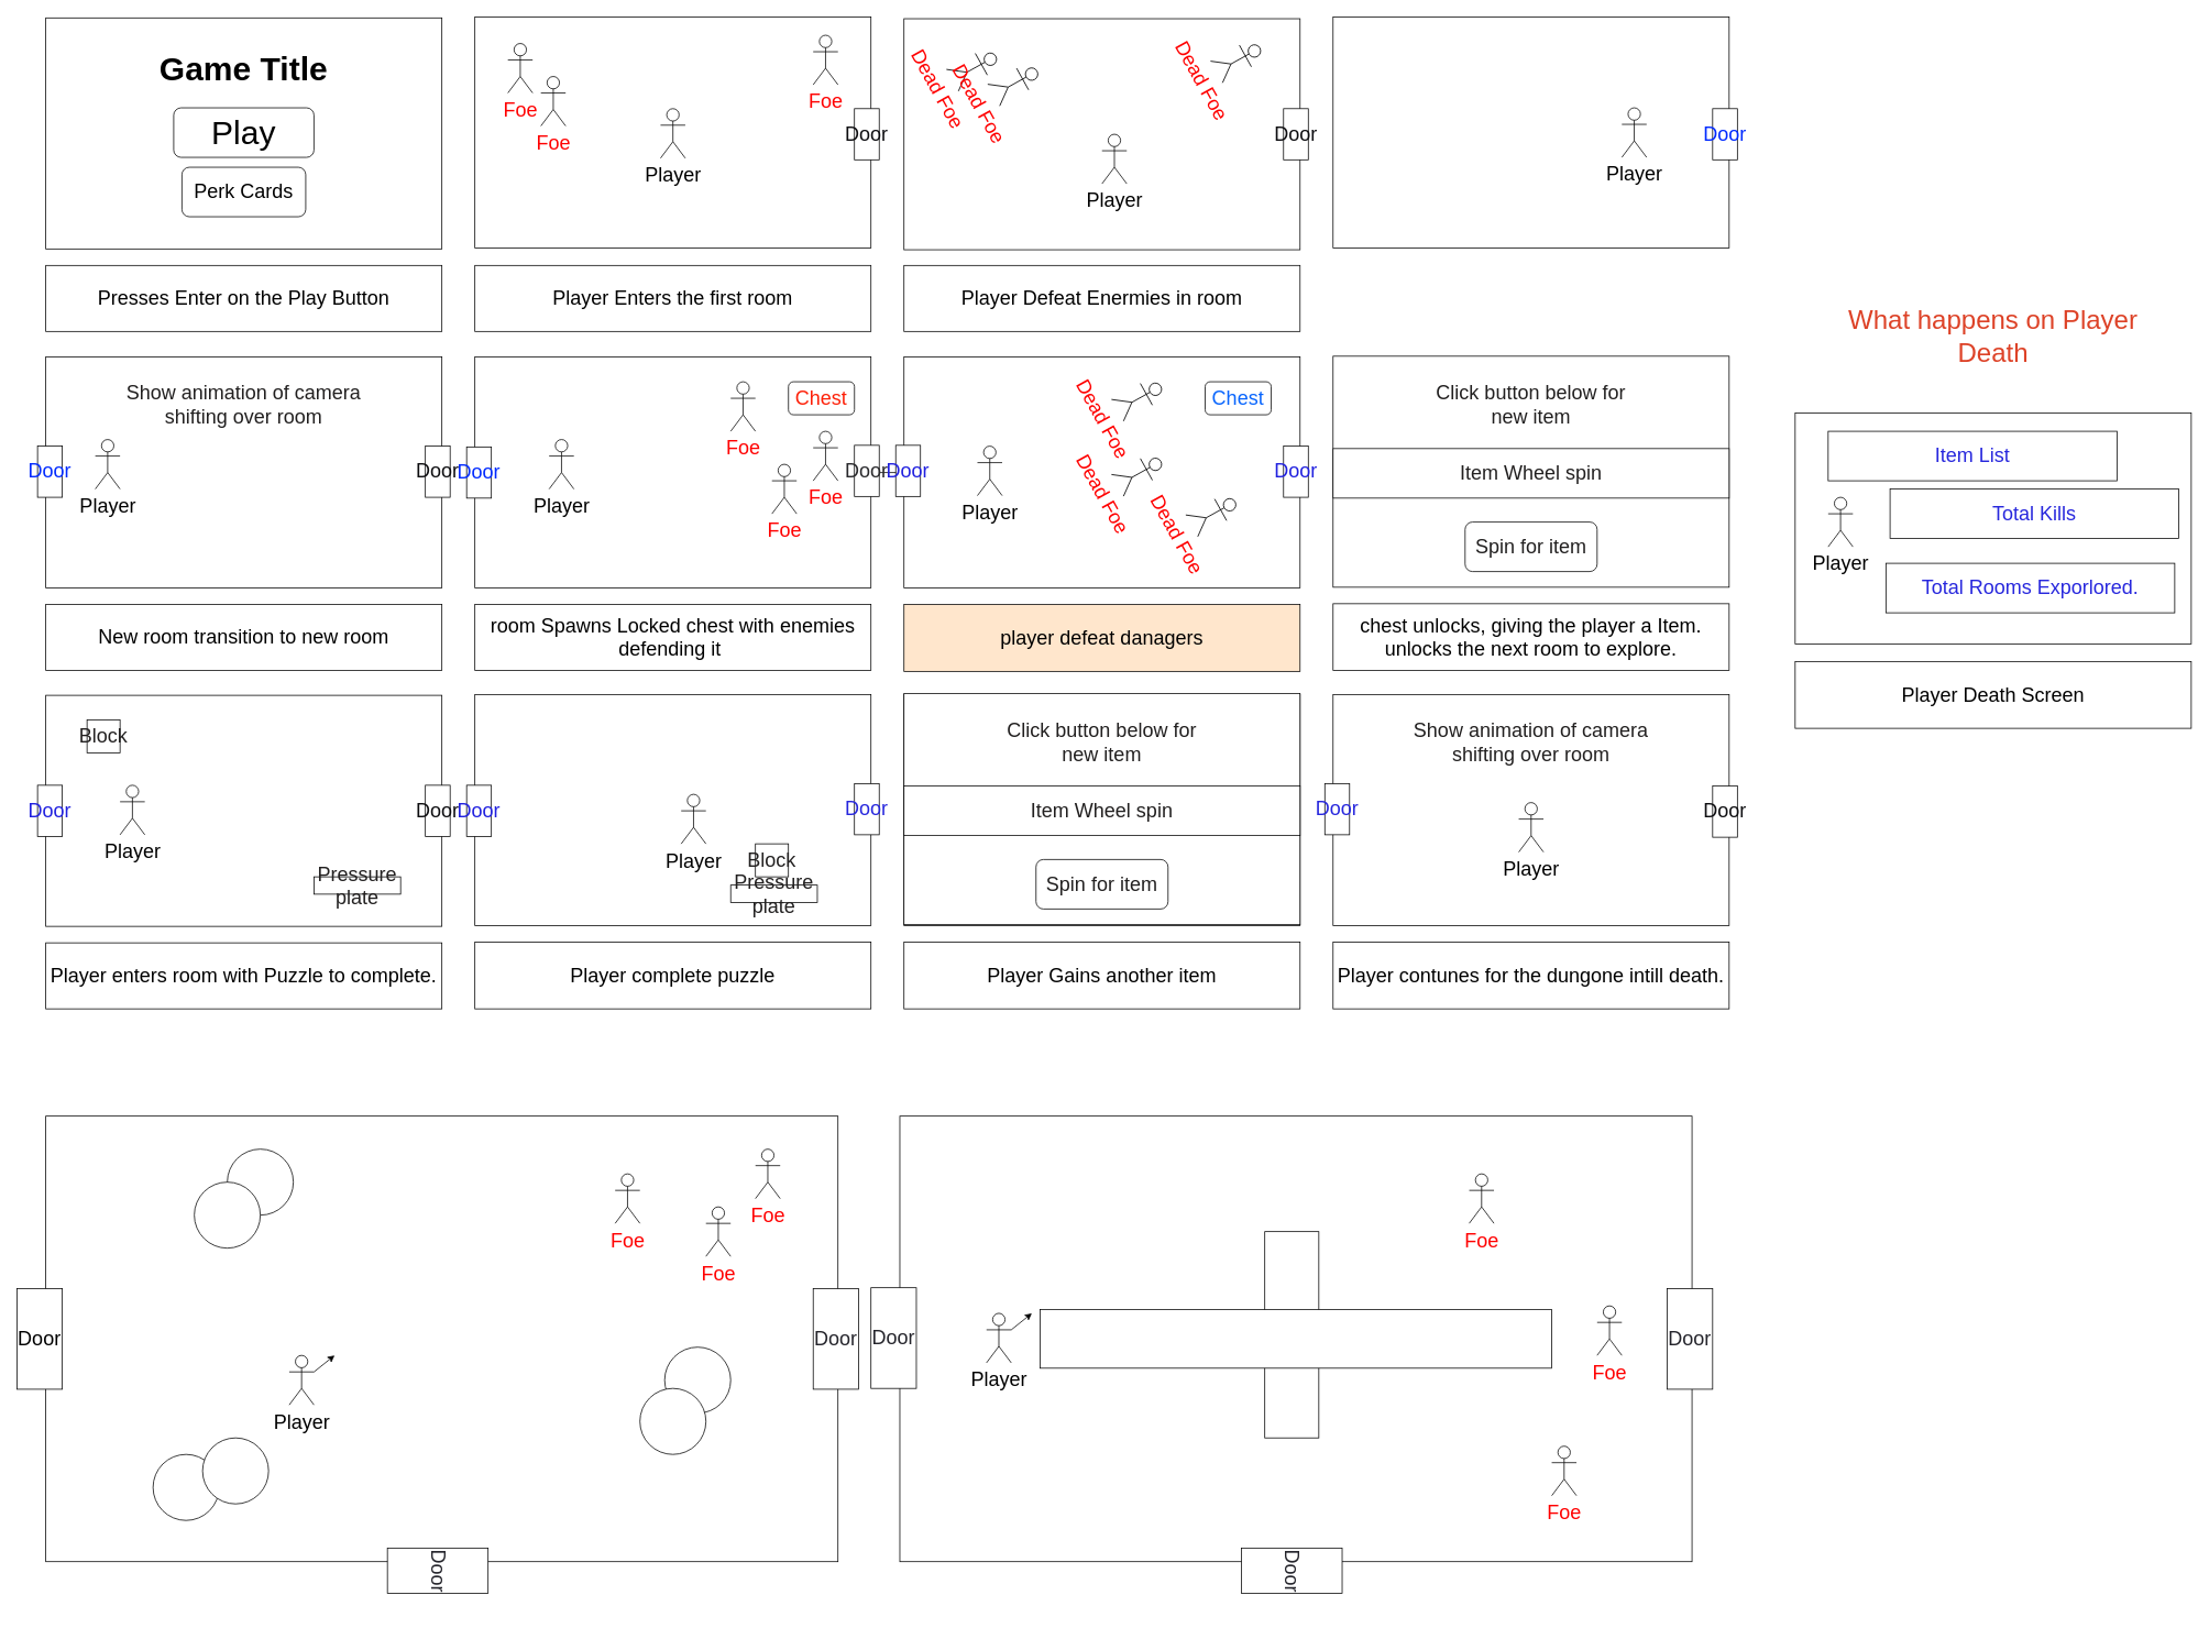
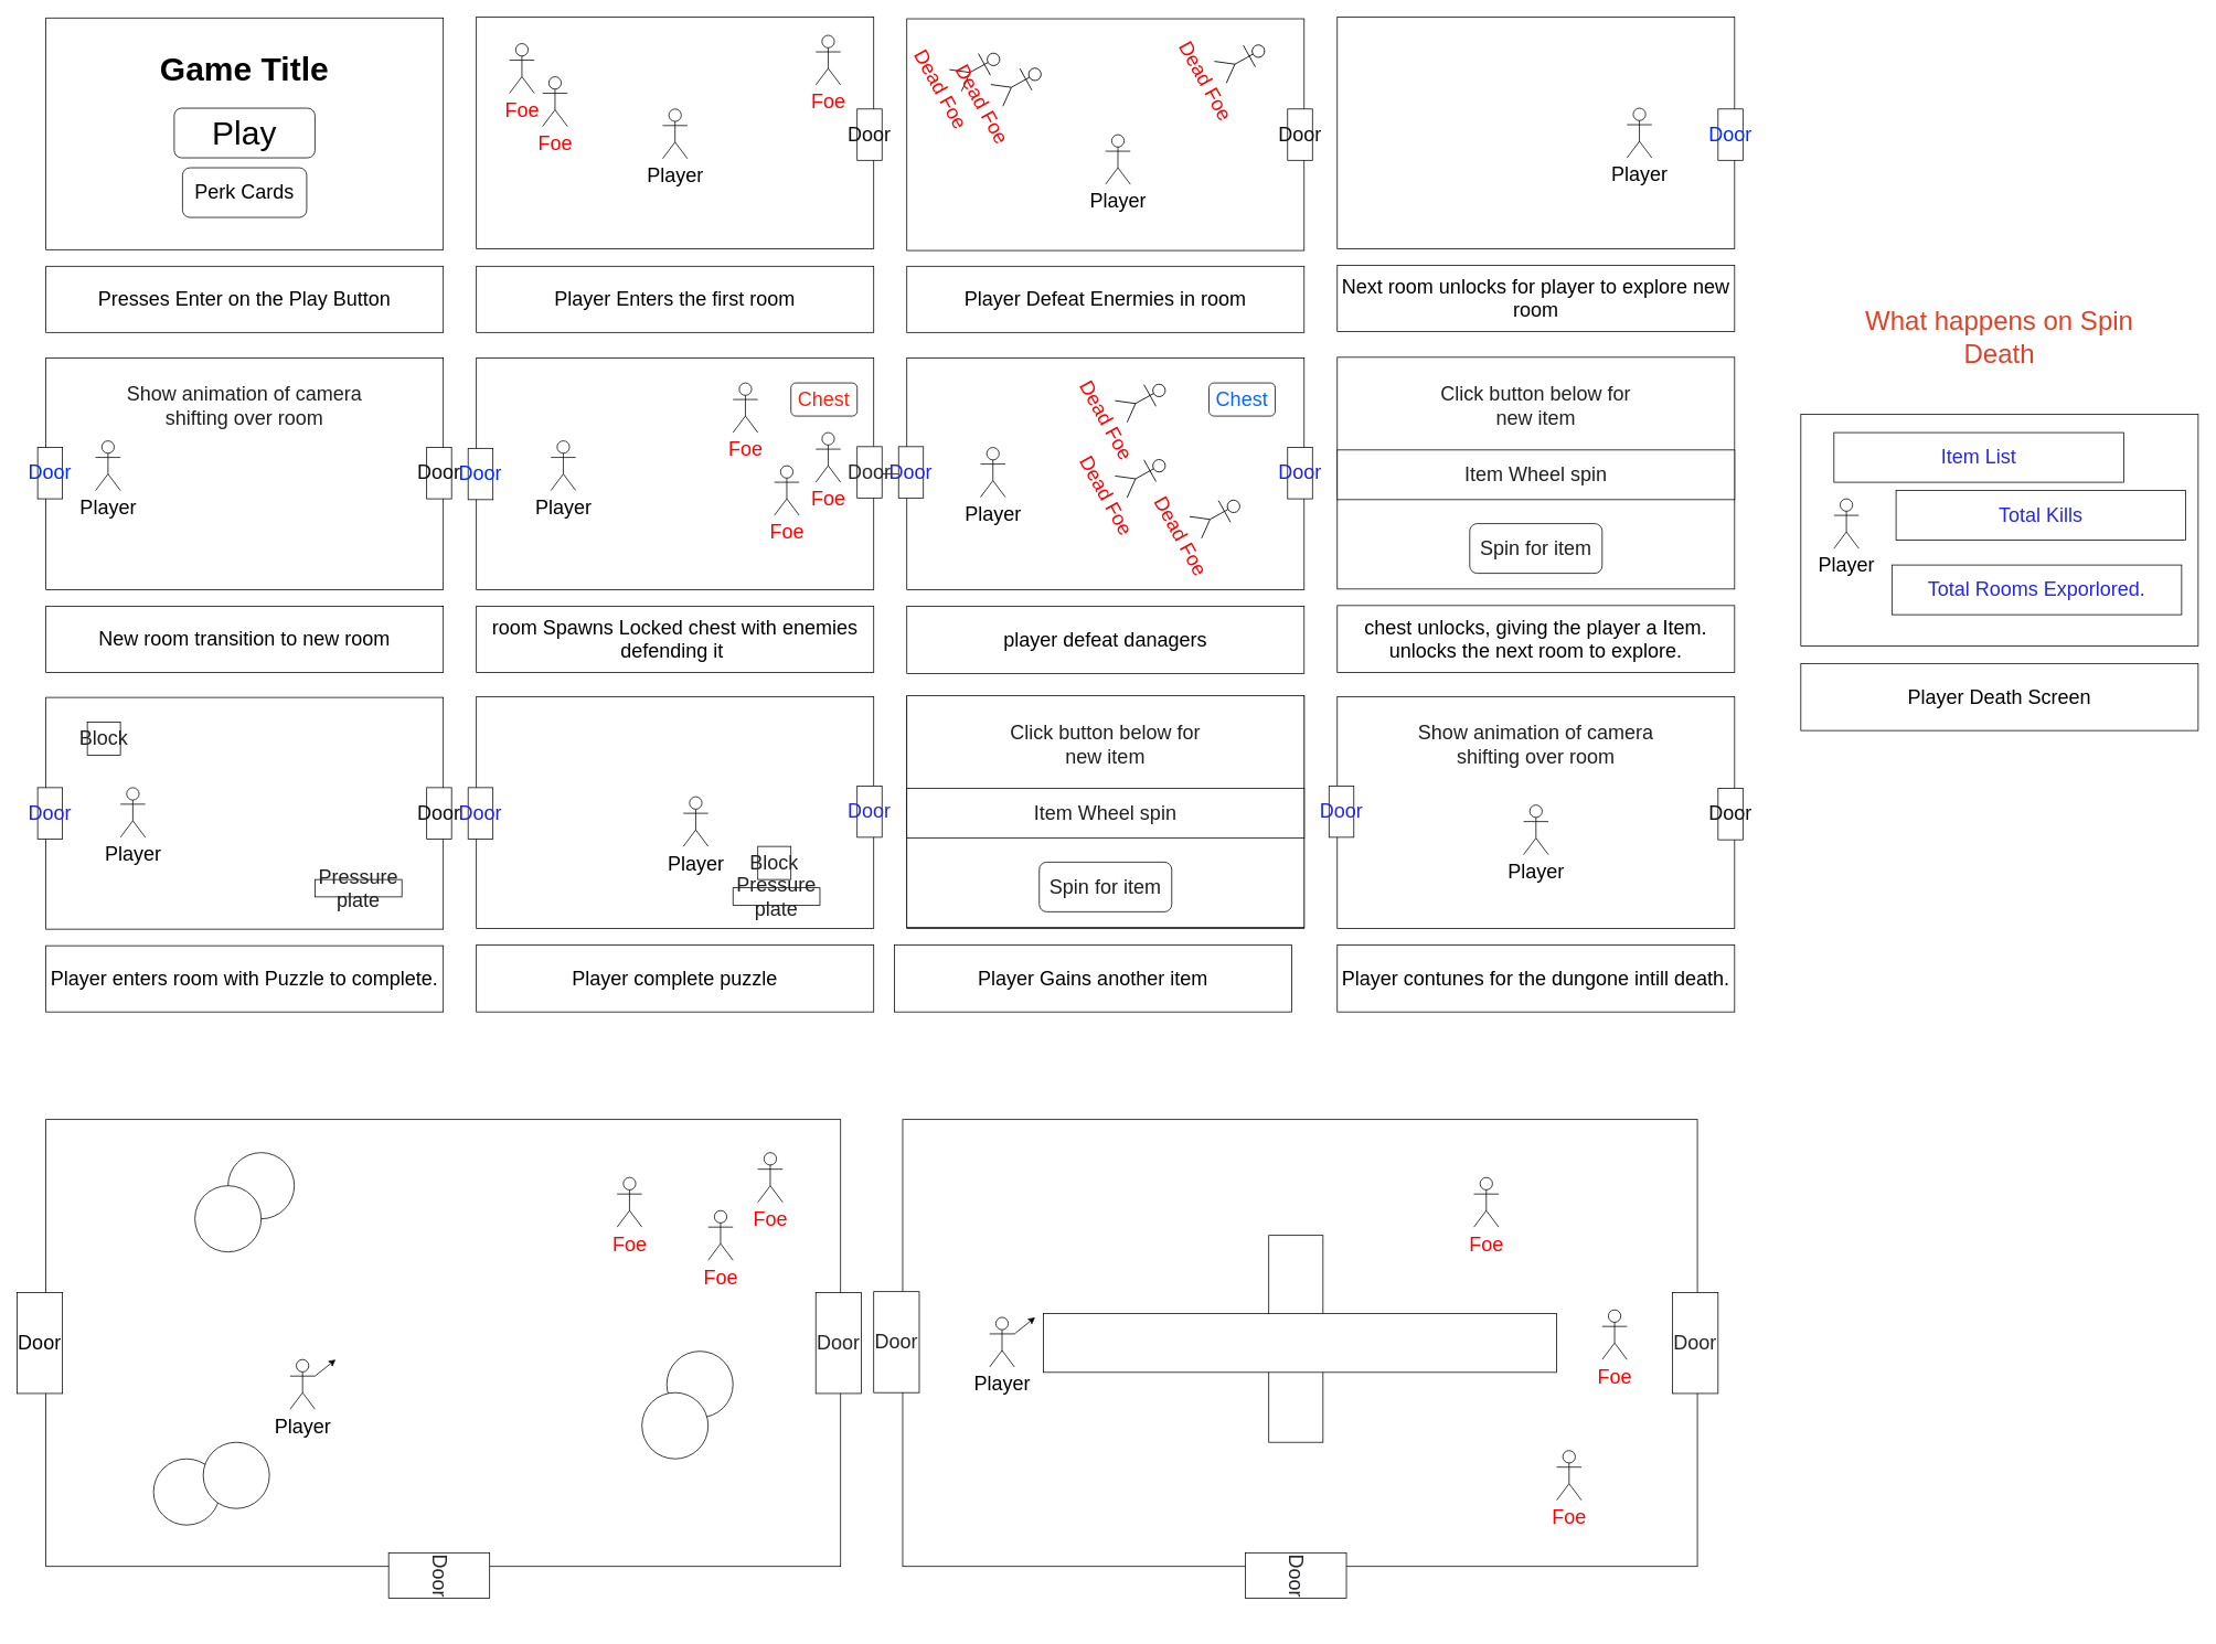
+ <mxCell id="16" value="Next room unlocks for player to explore new room" style="rounded=0;whiteSpace=wrap;html=1;fontSize=24;" parent="1" vertex="1"><mxGeometry x="1615" y="320" width="480" height="80" as="geometry" /></mxCell>
- <mxCell id="83" value="What happens on Player Death" style="text;html=1;strokeColor=none;fillColor=none;align=center;verticalAlign=middle;whiteSpace=wrap;rounded=0;labelBorderColor=none;fontSize=32;fontColor=#dd4227;" parent="1" vertex="1"><mxGeometry x="2215" y="342" width="400" height="129" as="geometry" /></mxCell>
+ <mxCell id="83" value="What happens on Spin Death" style="text;html=1;strokeColor=none;fillColor=none;align=center;verticalAlign=middle;whiteSpace=wrap;rounded=0;labelBorderColor=none;fontSize=32;fontColor=#dd4227;" parent="1" vertex="1"><mxGeometry x="2215" y="342" width="400" height="129" as="geometry" /></mxCell>
- <mxCell id="14" value="player defeat danagers" style="rounded=0;whiteSpace=wrap;html=1;fontSize=24;fillColor=#ffe6cc;" parent="1" vertex="1"><mxGeometry x="1095" y="732" width="480" height="81" as="geometry" /></mxCell>
+ <mxCell id="14" value="player defeat danagers" style="rounded=0;whiteSpace=wrap;html=1;fontSize=24;" parent="1" vertex="1"><mxGeometry x="1095" y="732" width="480" height="81" as="geometry" /></mxCell>
- <mxCell id="24" value="Player Gains another item" style="rounded=0;whiteSpace=wrap;html=1;fontSize=24;" parent="1" vertex="1"><mxGeometry x="1095" y="1141" width="480" height="81" as="geometry" /></mxCell>
+ <mxCell id="24" value="Player Gains another item" style="rounded=0;whiteSpace=wrap;html=1;fontSize=24;" parent="1" vertex="1"><mxGeometry x="1080" y="1141" width="480" height="81" as="geometry" /></mxCell>
